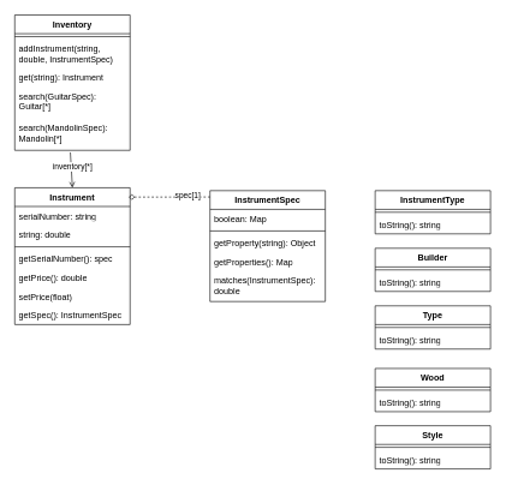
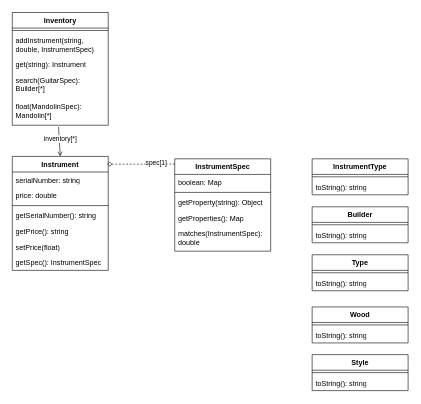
- <mxCell id="6" value="search(GuitarSpec): Guitar[*]" style="text;strokeColor=none;fillColor=none;align=left;verticalAlign=top;spacingLeft=4;spacingRight=4;overflow=hidden;rotatable=0;points=[[0,0.5],[1,0.5]];portConstraint=eastwest;whiteSpace=wrap;html=1;" parent="2" vertex="1"><mxGeometry y="100" width="160" height="44" as="geometry" /></mxCell>
+ <mxCell id="6" value="search(GuitarSpec): Builder[*]" style="text;strokeColor=none;fillColor=none;align=left;verticalAlign=top;spacingLeft=4;spacingRight=4;overflow=hidden;rotatable=0;points=[[0,0.5],[1,0.5]];portConstraint=eastwest;whiteSpace=wrap;html=1;" parent="2" vertex="1"><mxGeometry y="100" width="160" height="44" as="geometry" /></mxCell>
- <mxCell id="7" value="search(MandolinSpec): Mandolin[*]" style="text;strokeColor=none;fillColor=none;align=left;verticalAlign=top;spacingLeft=4;spacingRight=4;overflow=hidden;rotatable=0;points=[[0,0.5],[1,0.5]];portConstraint=eastwest;whiteSpace=wrap;html=1;" parent="2" vertex="1"><mxGeometry y="144" width="160" height="44" as="geometry" /></mxCell>
+ <mxCell id="7" value="float(MandolinSpec): Mandolin[*]" style="text;strokeColor=none;fillColor=none;align=left;verticalAlign=top;spacingLeft=4;spacingRight=4;overflow=hidden;rotatable=0;points=[[0,0.5],[1,0.5]];portConstraint=eastwest;whiteSpace=wrap;html=1;" parent="2" vertex="1"><mxGeometry y="144" width="160" height="44" as="geometry" /></mxCell>
- <mxCell id="19" value="string: double" style="text;strokeColor=none;fillColor=none;align=left;verticalAlign=top;spacingLeft=4;spacingRight=4;overflow=hidden;rotatable=0;points=[[0,0.5],[1,0.5]];portConstraint=eastwest;whiteSpace=wrap;html=1;" parent="17" vertex="1"><mxGeometry y="52" width="160" height="26" as="geometry" /></mxCell>
+ <mxCell id="19" value="price: double" style="text;strokeColor=none;fillColor=none;align=left;verticalAlign=top;spacingLeft=4;spacingRight=4;overflow=hidden;rotatable=0;points=[[0,0.5],[1,0.5]];portConstraint=eastwest;whiteSpace=wrap;html=1;" parent="17" vertex="1"><mxGeometry y="52" width="160" height="26" as="geometry" /></mxCell>
- <mxCell id="21" value="getSerialNumber(): spec" style="text;strokeColor=none;fillColor=none;align=left;verticalAlign=top;spacingLeft=4;spacingRight=4;overflow=hidden;rotatable=0;points=[[0,0.5],[1,0.5]];portConstraint=eastwest;whiteSpace=wrap;html=1;" parent="17" vertex="1"><mxGeometry y="86" width="160" height="26" as="geometry" /></mxCell>
+ <mxCell id="21" value="getSerialNumber(): string" style="text;strokeColor=none;fillColor=none;align=left;verticalAlign=top;spacingLeft=4;spacingRight=4;overflow=hidden;rotatable=0;points=[[0,0.5],[1,0.5]];portConstraint=eastwest;whiteSpace=wrap;html=1;" parent="17" vertex="1"><mxGeometry y="86" width="160" height="26" as="geometry" /></mxCell>
- <mxCell id="22" value="getPrice(): double" style="text;strokeColor=none;fillColor=none;align=left;verticalAlign=top;spacingLeft=4;spacingRight=4;overflow=hidden;rotatable=0;points=[[0,0.5],[1,0.5]];portConstraint=eastwest;whiteSpace=wrap;html=1;" parent="17" vertex="1"><mxGeometry y="112" width="160" height="26" as="geometry" /></mxCell>
+ <mxCell id="22" value="getPrice(): string" style="text;strokeColor=none;fillColor=none;align=left;verticalAlign=top;spacingLeft=4;spacingRight=4;overflow=hidden;rotatable=0;points=[[0,0.5],[1,0.5]];portConstraint=eastwest;whiteSpace=wrap;html=1;" parent="17" vertex="1"><mxGeometry y="112" width="160" height="26" as="geometry" /></mxCell>
